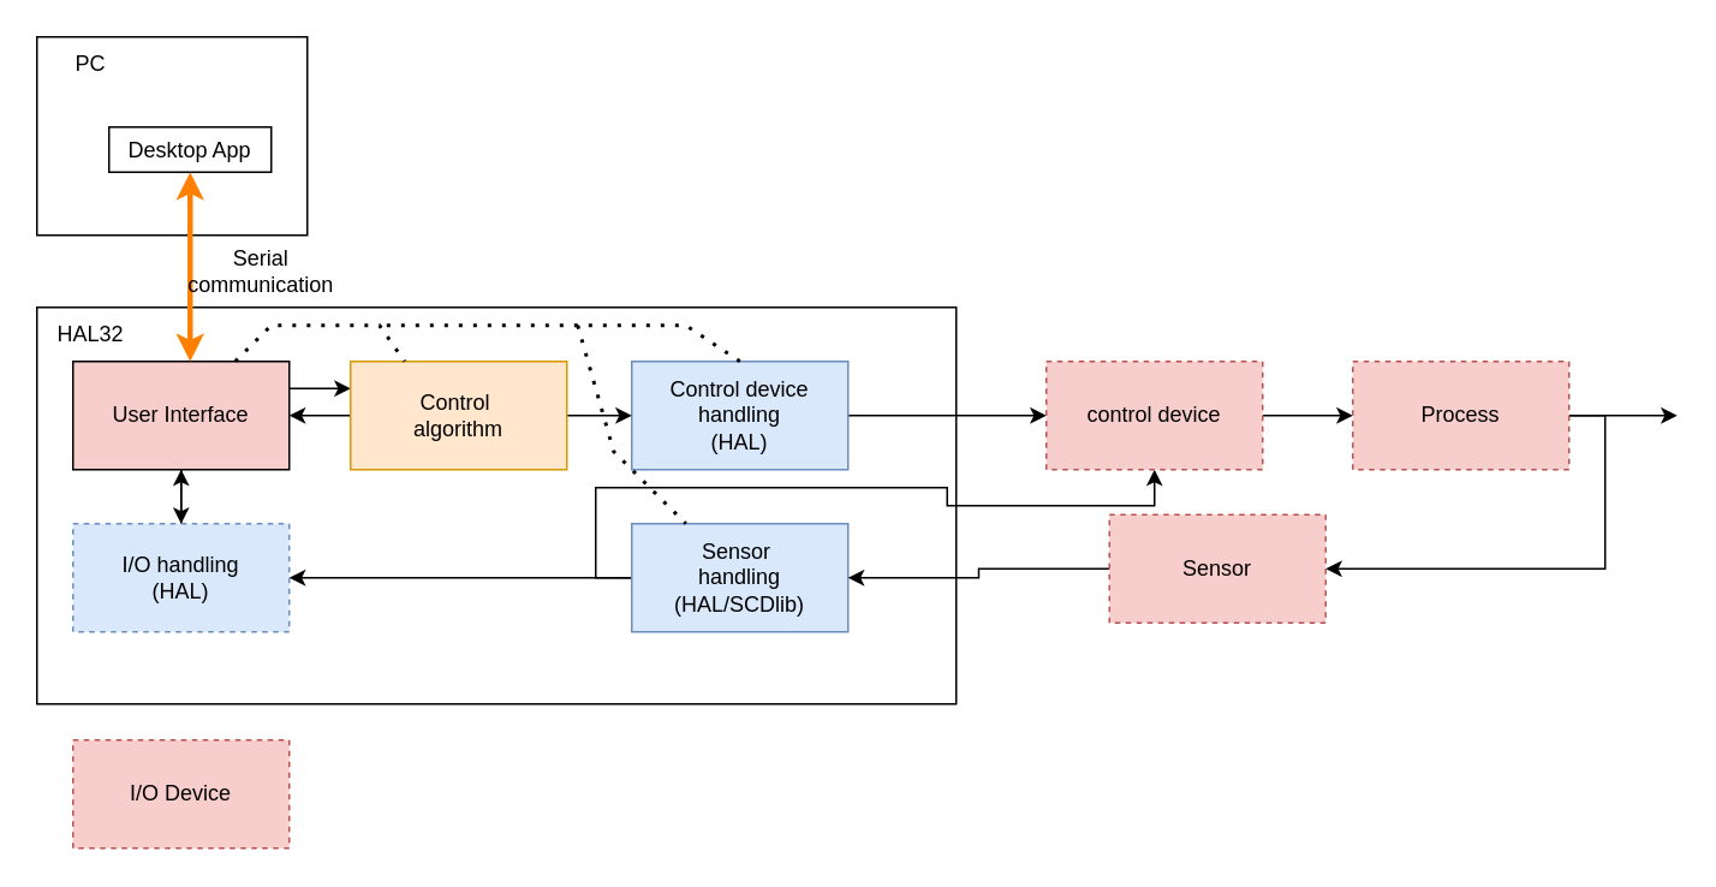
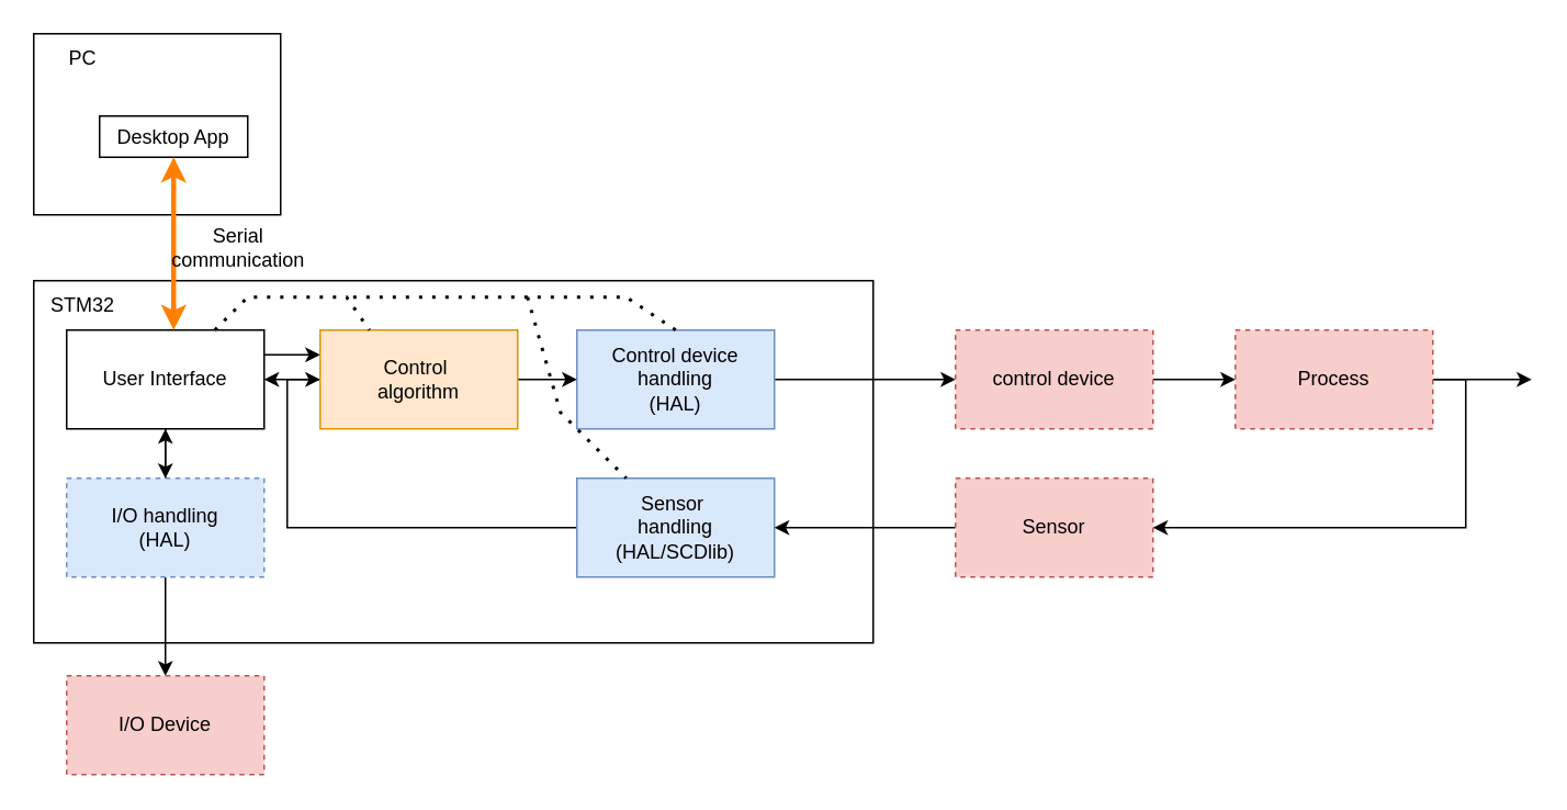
- <mxCell id="3" value="HAL32" style="text;html=1;align=center;verticalAlign=middle;whiteSpace=wrap;rounded=0;" parent="1" vertex="1"><mxGeometry x="20" y="170" width="60" height="30" as="geometry" /></mxCell>
+ <mxCell id="3" value="STM32" style="text;html=1;align=center;verticalAlign=middle;whiteSpace=wrap;rounded=0;" parent="1" vertex="1"><mxGeometry x="20" y="170" width="60" height="30" as="geometry" /></mxCell>
- <mxCell id="9" value="User Interface" style="rounded=0;whiteSpace=wrap;html=1;fillColor=#f8cecc;" parent="1" vertex="1"><mxGeometry x="40" y="200" width="120" height="60" as="geometry" /></mxCell>
+ <mxCell id="9" value="User Interface" style="rounded=0;whiteSpace=wrap;html=1;" parent="1" vertex="1"><mxGeometry x="40" y="200" width="120" height="60" as="geometry" /></mxCell>
- <mxCell id="16" style="edgeStyle=orthogonalEdgeStyle;rounded=0;orthogonalLoop=1;jettySize=auto;html=1;exitX=0;exitY=0.5;exitDx=0;exitDy=0;" edge="1" parent="1" source="17" target="23"><mxGeometry relative="1" as="geometry" /></mxCell>
+ <mxCell id="16" style="edgeStyle=orthogonalEdgeStyle;rounded=0;orthogonalLoop=1;jettySize=auto;html=1;exitX=0;exitY=0.5;exitDx=0;exitDy=0;entryX=0;entryY=0.5;entryDx=0;entryDy=0;" edge="1" parent="1" source="17" target="21"><mxGeometry relative="1" as="geometry" /></mxCell>
- <mxCell id="25" value="Sensor" style="rounded=0;whiteSpace=wrap;html=1;dashed=1;fillColor=#f8cecc;strokeColor=#b85450;" vertex="1" parent="1"><mxGeometry x="615" y="285" width="120" height="60" as="geometry" /></mxCell>
+ <mxCell id="25" value="Sensor" style="rounded=0;whiteSpace=wrap;html=1;dashed=1;fillColor=#f8cecc;strokeColor=#b85450;" vertex="1" parent="1"><mxGeometry x="580" y="290" width="120" height="60" as="geometry" /></mxCell>
- <mxCell id="15" style="edgeStyle=orthogonalEdgeStyle;rounded=0;orthogonalLoop=1;jettySize=auto;html=1;exitX=0;exitY=0.5;exitDx=0;exitDy=0;entryX=1;entryY=0.5;entryDx=0;entryDy=0;" edge="1" parent="1" source="17" target="12"><mxGeometry relative="1" as="geometry" /></mxCell>
+ <mxCell id="10" style="edgeStyle=orthogonalEdgeStyle;rounded=0;orthogonalLoop=1;jettySize=auto;html=1;exitX=0.5;exitY=1;exitDx=0;exitDy=0;" edge="1" parent="1" source="12" target="18"><mxGeometry relative="1" as="geometry"><Array as="points"><mxPoint x="100" y="380" /><mxPoint x="100" y="380" /></Array></mxGeometry></mxCell>
